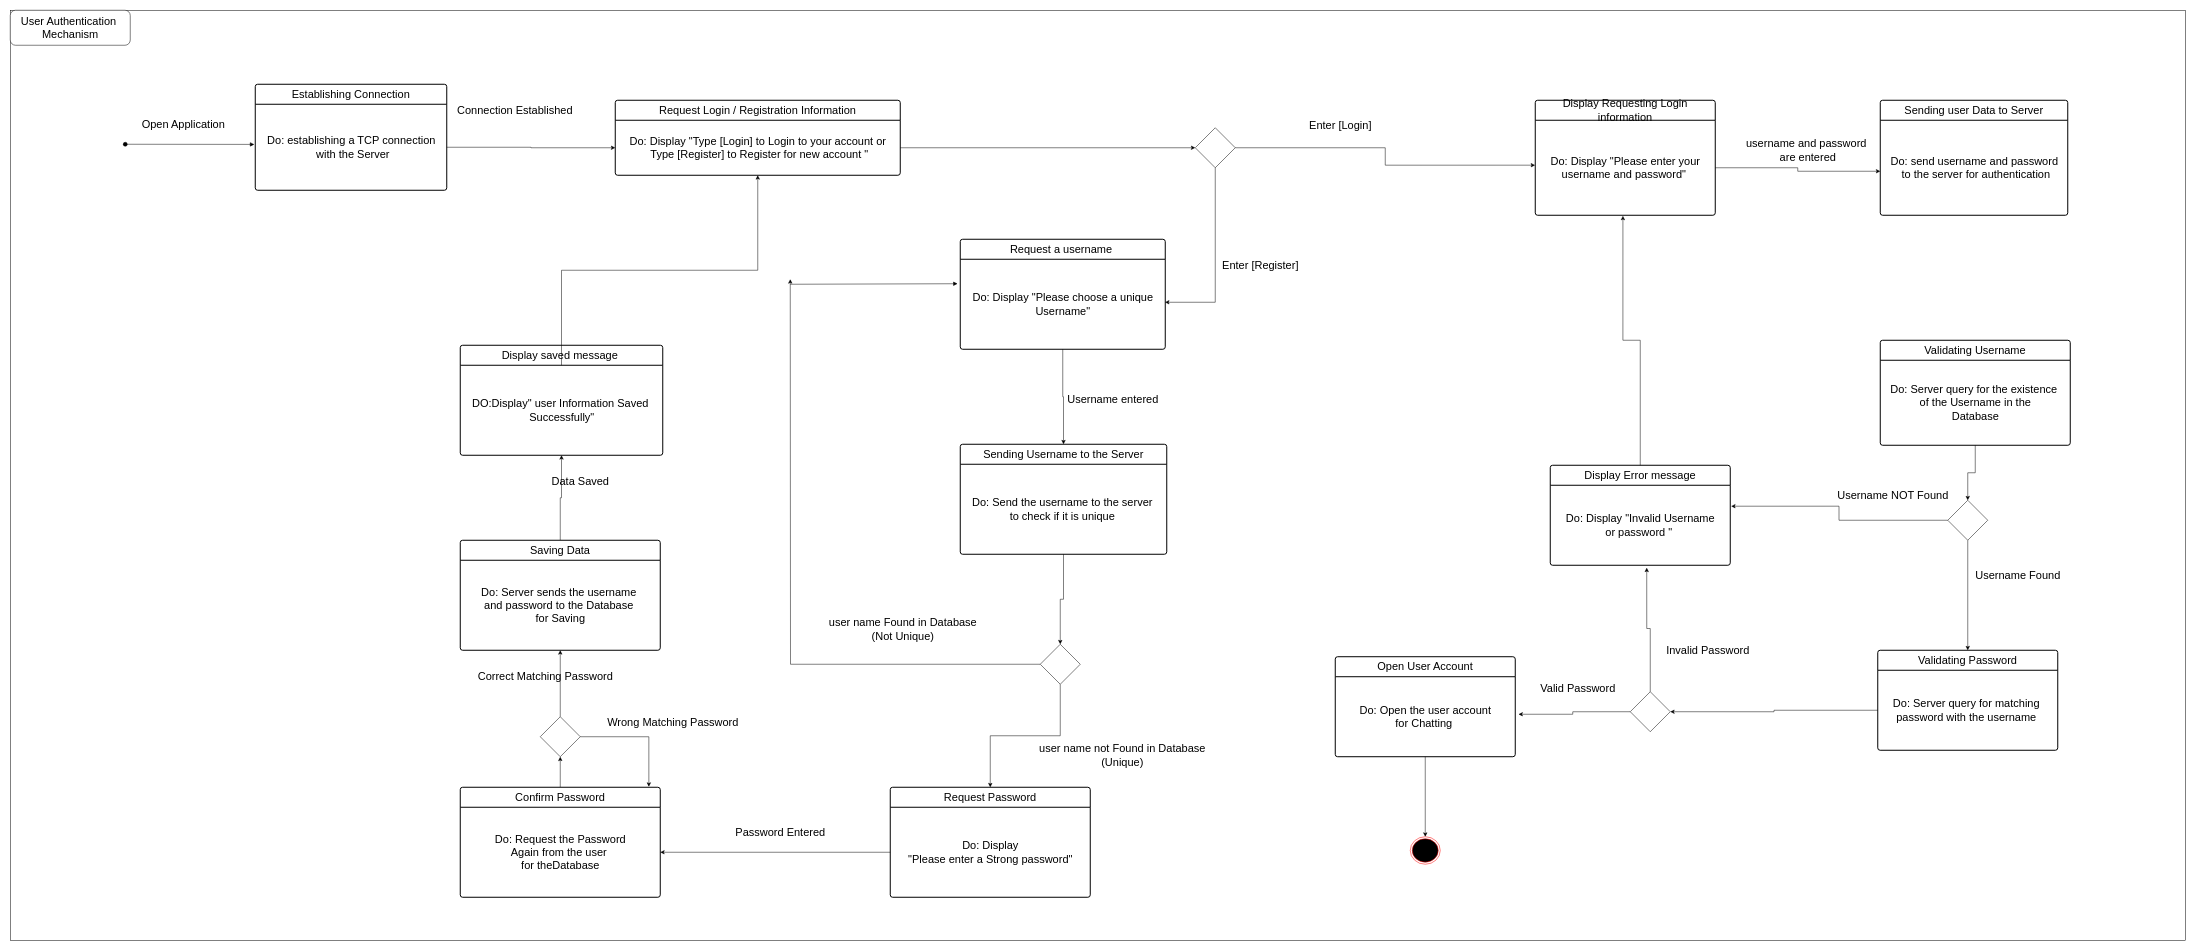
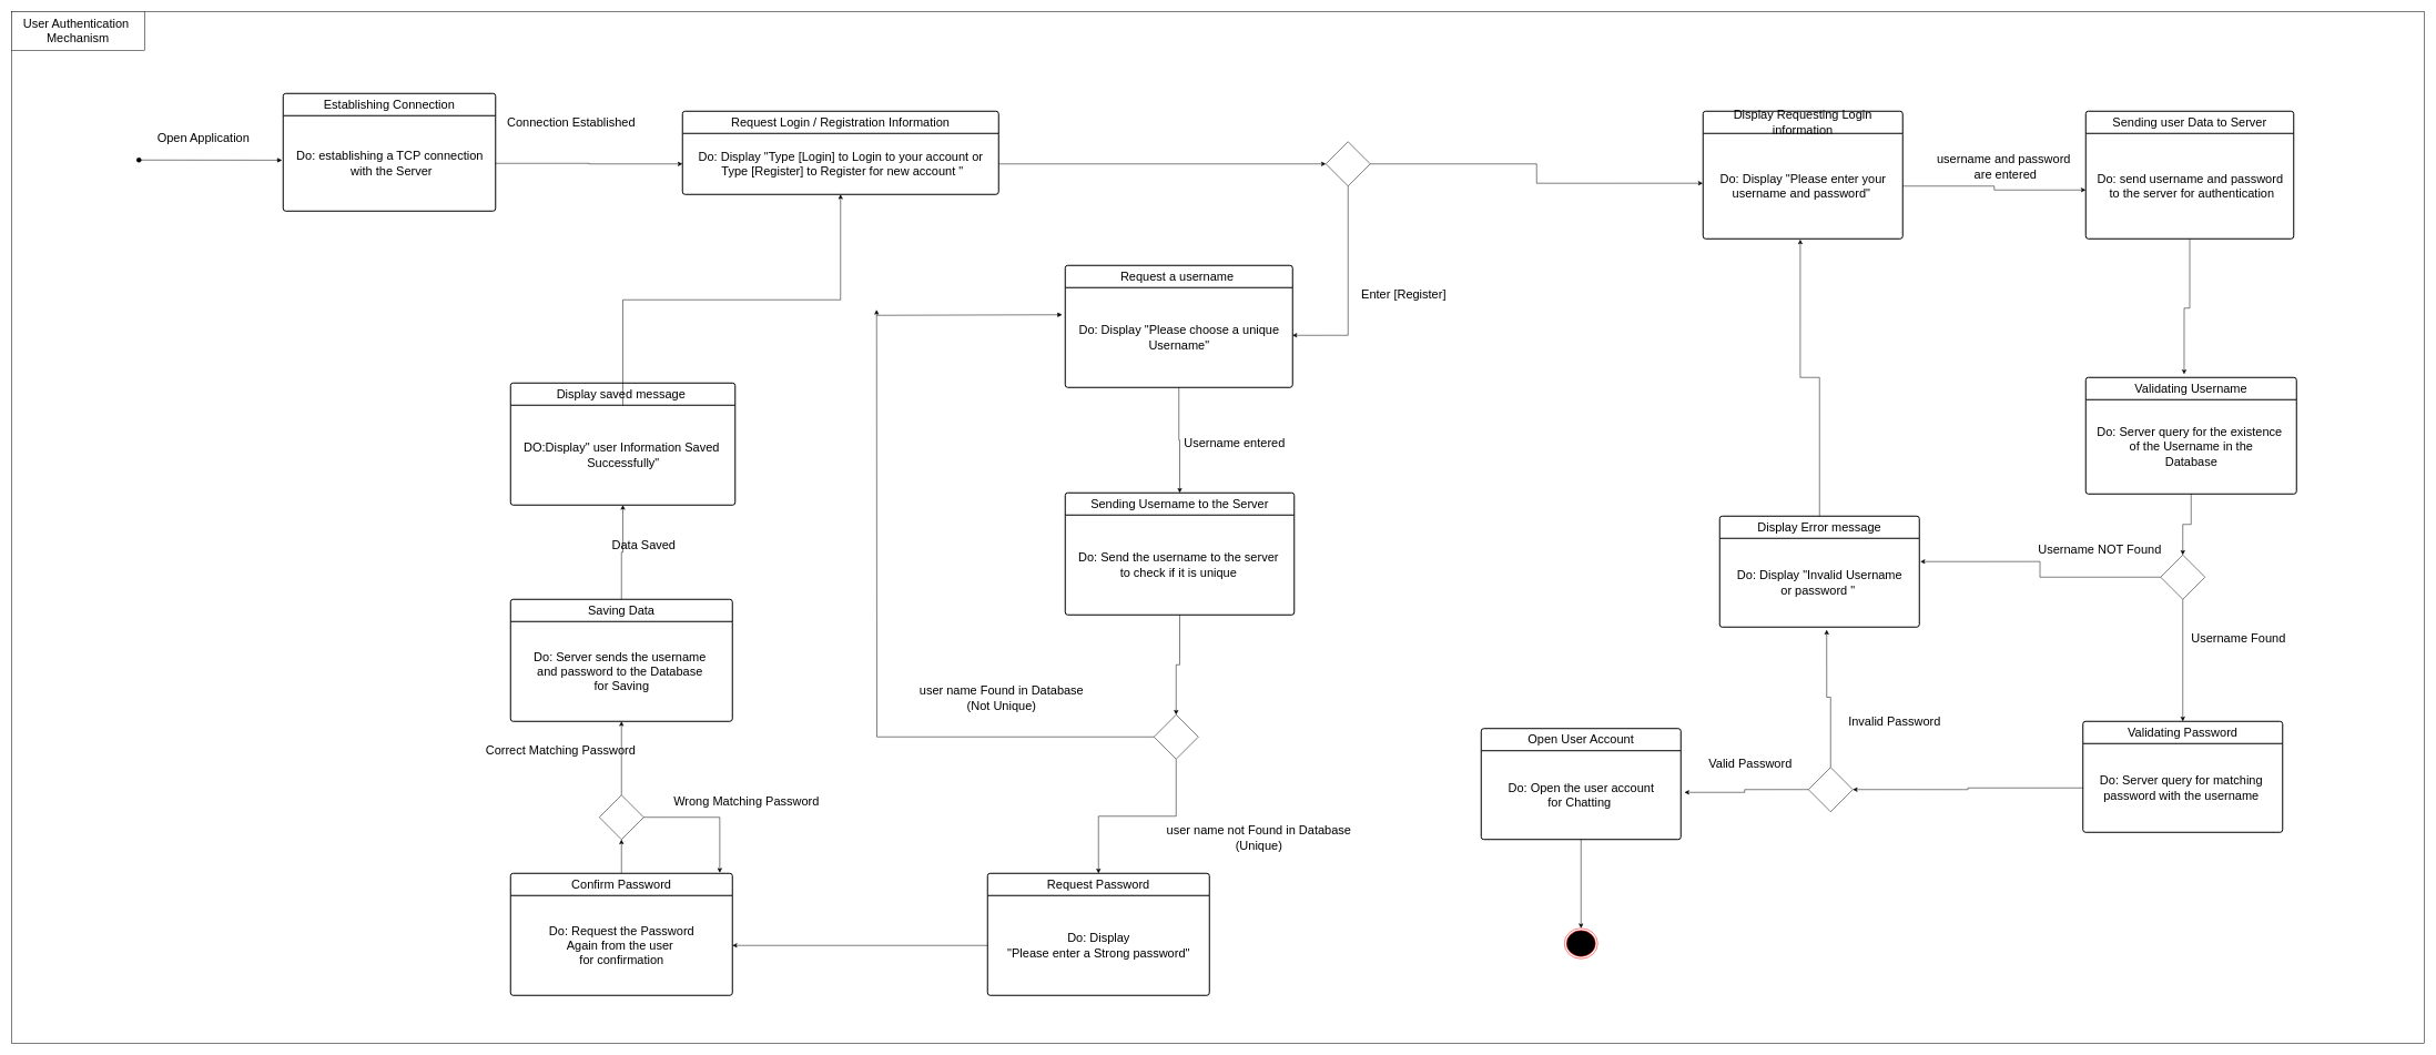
- <mxCell id="6" value="User Authentication&amp;nbsp;&lt;br style=&quot;font-size: 22px;&quot;&gt;Mechanism" style="html=1;whiteSpace=wrap;shadow=0;fontSize=22;rounded=1;" parent="1" vertex="1"><mxGeometry x="20" y="20" width="240" height="70" as="geometry" /></mxCell>
+ <mxCell id="6" value="User Authentication&amp;nbsp;&lt;br style=&quot;font-size: 22px;&quot;&gt;Mechanism" style="html=1;whiteSpace=wrap;shadow=0;fontSize=22;" parent="1" vertex="1"><mxGeometry x="20" y="20" width="240" height="70" as="geometry" /></mxCell>
- <mxCell id="9" value="Enter [Login]" style="text;html=1;align=center;verticalAlign=middle;resizable=0;points=[];autosize=1;strokeColor=none;fillColor=none;shadow=0;fontSize=22;" parent="1" vertex="1"><mxGeometry x="2605" y="230" width="150" height="40" as="geometry" /></mxCell>
- <mxCell id="18" value="Enter [Register]" style="text;html=1;align=center;verticalAlign=middle;resizable=0;points=[];autosize=1;strokeColor=none;fillColor=none;shadow=0;fontSize=22;" parent="1" vertex="1"><mxGeometry x="2430" y="510" width="180" height="40" as="geometry" /></mxCell>
+ <mxCell id="18" value="Enter [Register]" style="text;html=1;align=center;verticalAlign=middle;resizable=0;points=[];autosize=1;strokeColor=none;fillColor=none;shadow=0;fontSize=22;" parent="1" vertex="1"><mxGeometry x="2440" y="510" width="180" height="40" as="geometry" /></mxCell>
+ <mxCell id="23" style="edgeStyle=orthogonalEdgeStyle;rounded=0;orthogonalLoop=1;jettySize=auto;html=1;entryX=0.467;entryY=-0.027;entryDx=0;entryDy=0;entryPerimeter=0;fontSize=22;" parent="1" source="11" target="14" edge="1"><mxGeometry relative="1" as="geometry" /></mxCell>
- <mxCell id="77" value="Data Saved" style="text;html=1;align=center;verticalAlign=middle;resizable=0;points=[];autosize=1;strokeColor=none;fillColor=none;fontSize=22;" parent="1" vertex="1"><mxGeometry x="1090" y="943" width="140" height="40" as="geometry" /></mxCell>
+ <mxCell id="77" value="Data Saved" style="text;html=1;align=center;verticalAlign=middle;resizable=0;points=[];autosize=1;strokeColor=none;fillColor=none;fontSize=22;" parent="1" vertex="1"><mxGeometry x="1090" y="963" width="140" height="40" as="geometry" /></mxCell>
- <mxCell id="74" value="Correct Matching Password" style="text;html=1;align=center;verticalAlign=middle;resizable=0;points=[];autosize=1;strokeColor=none;fillColor=none;fontSize=22;" parent="1" vertex="1"><mxGeometry x="945" y="1333" width="290" height="40" as="geometry" /></mxCell>
+ <mxCell id="74" value="Correct Matching Password" style="text;html=1;align=center;verticalAlign=middle;resizable=0;points=[];autosize=1;strokeColor=none;fillColor=none;fontSize=22;" parent="1" vertex="1"><mxGeometry x="865" y="1333" width="290" height="40" as="geometry" /></mxCell>
- <mxCell id="56" value="&lt;span style=&quot;font-size: 22px;&quot;&gt;user name not Found in Database&lt;br style=&quot;font-size: 22px;&quot;&gt;(Unique)&lt;br style=&quot;font-size: 22px;&quot;&gt;&lt;/span&gt;" style="text;html=1;align=center;verticalAlign=middle;resizable=0;points=[];autosize=1;strokeColor=none;fillColor=none;fontSize=22;" parent="1" vertex="1"><mxGeometry x="2064" y="1475" width="360" height="70" as="geometry" /></mxCell>
+ <mxCell id="56" value="&lt;span style=&quot;font-size: 22px;&quot;&gt;user name not Found in Database&lt;br style=&quot;font-size: 22px;&quot;&gt;(Unique)&lt;br style=&quot;font-size: 22px;&quot;&gt;&lt;/span&gt;" style="text;html=1;align=center;verticalAlign=middle;resizable=0;points=[];autosize=1;strokeColor=none;fillColor=none;fontSize=22;" parent="1" vertex="1"><mxGeometry x="2089" y="1475" width="360" height="70" as="geometry" /></mxCell>
- <mxCell id="64" value="Password Entered" style="text;html=1;align=center;verticalAlign=middle;resizable=0;points=[];autosize=1;strokeColor=none;fillColor=none;fontSize=22;" parent="1" vertex="1"><mxGeometry x="1460" y="1645" width="200" height="40" as="geometry" /></mxCell>
- <mxCell id="69" value="Do: Request the Password&lt;br style=&quot;font-size: 22px;&quot;&gt;Again from the user&amp;nbsp;&lt;br style=&quot;font-size: 22px;&quot;&gt;for theDatabase" style="text;html=1;align=center;verticalAlign=middle;resizable=0;points=[];autosize=1;strokeColor=none;fillColor=none;shadow=0;fontSize=22;" parent="68" vertex="1"><mxGeometry y="40" width="400" height="180" as="geometry" /></mxCell>
+ <mxCell id="69" value="Do: Request the Password&lt;br style=&quot;font-size: 22px;&quot;&gt;Again from the user&amp;nbsp;&lt;br style=&quot;font-size: 22px;&quot;&gt;for confirmation" style="text;html=1;align=center;verticalAlign=middle;resizable=0;points=[];autosize=1;strokeColor=none;fillColor=none;shadow=0;fontSize=22;" parent="68" vertex="1"><mxGeometry y="40" width="400" height="180" as="geometry" /></mxCell>
